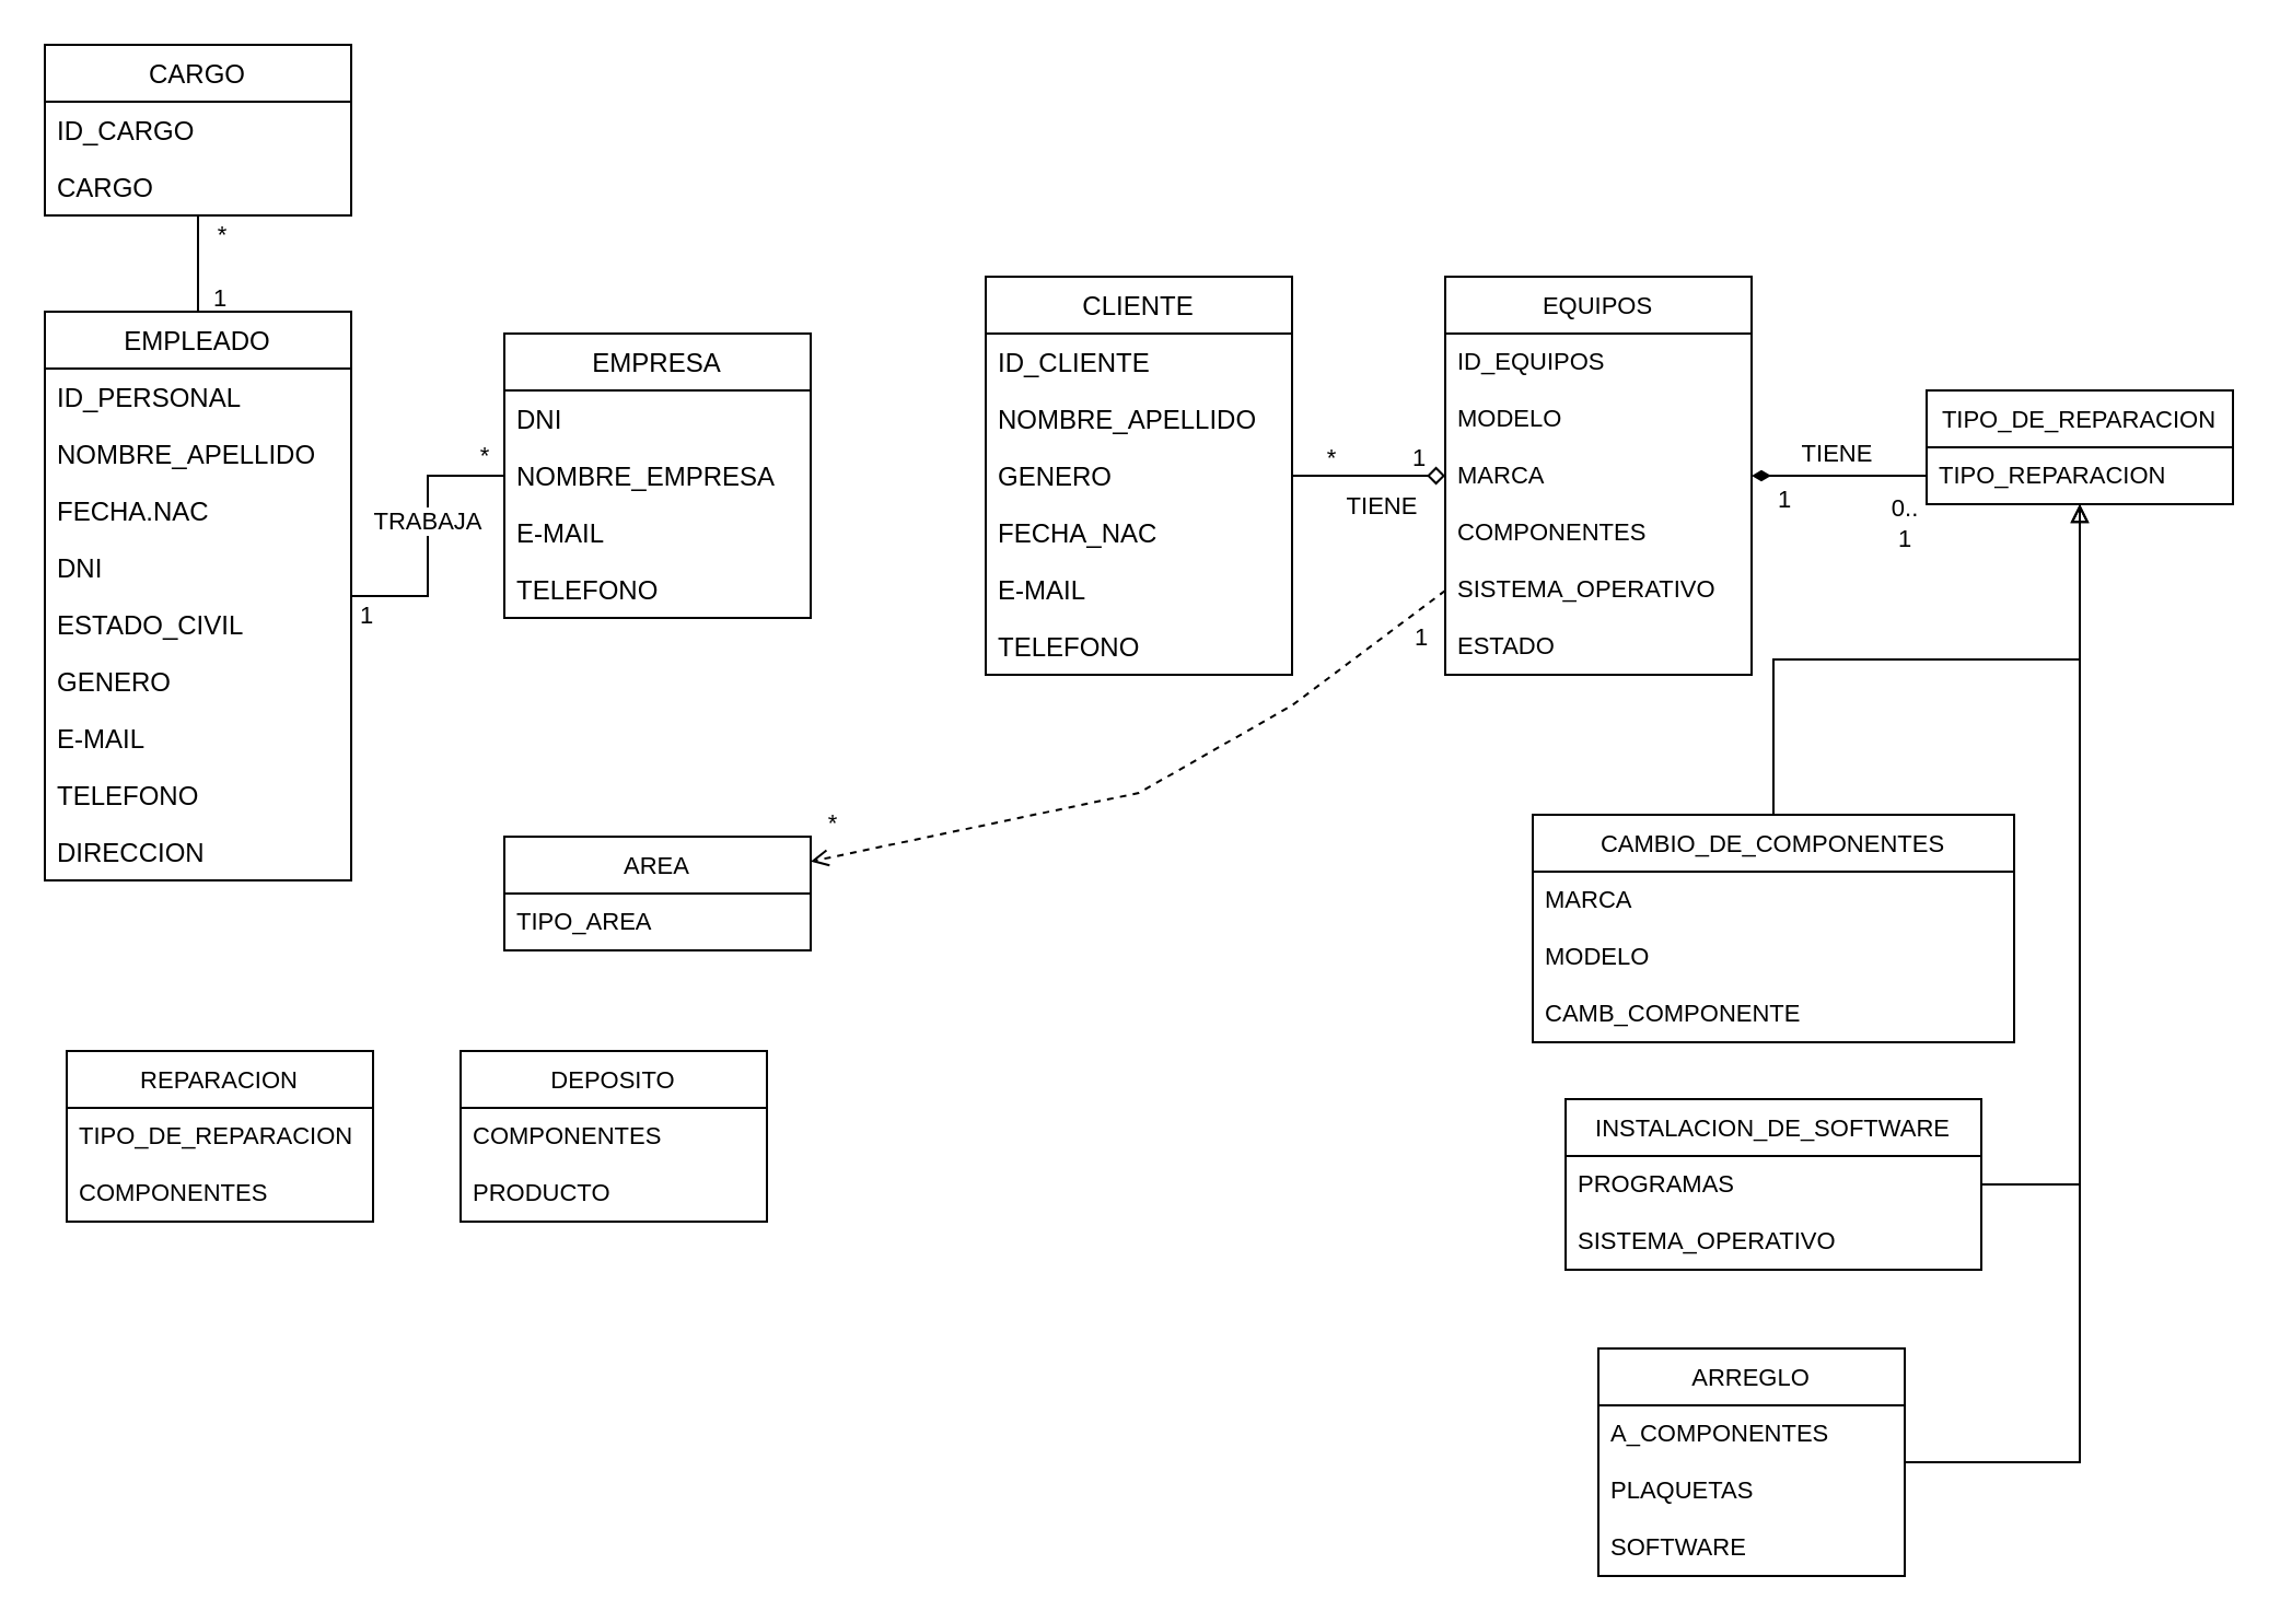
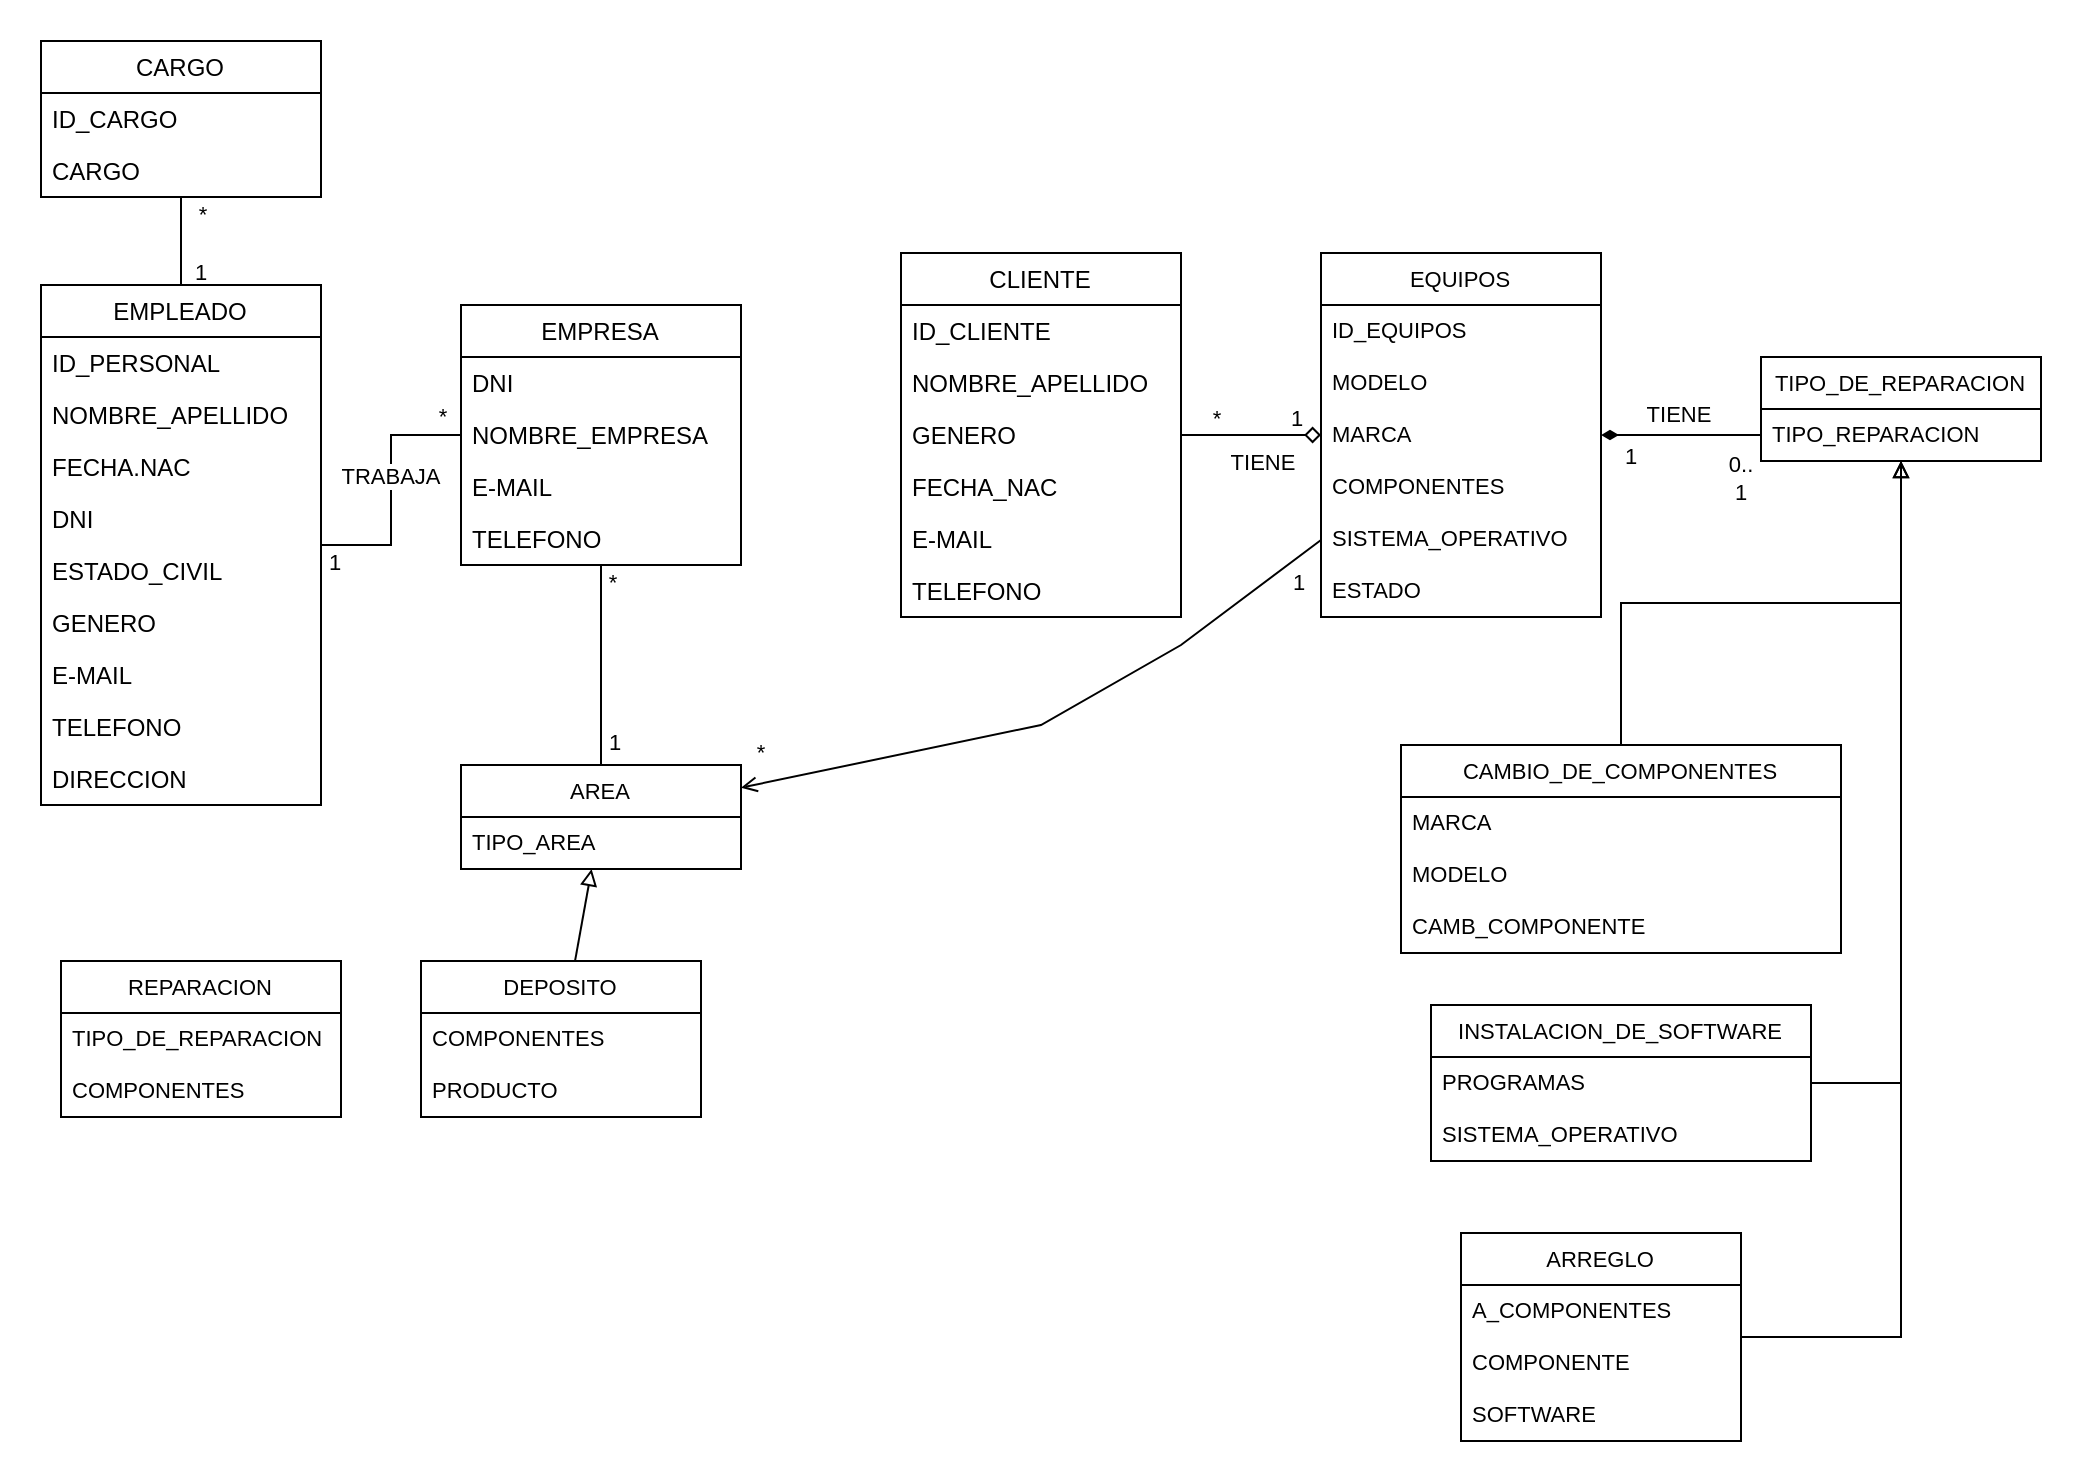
+ <mxCell id="22" style="edgeStyle=none;rounded=0;jumpStyle=none;orthogonalLoop=1;jettySize=auto;html=1;shadow=0;labelBackgroundColor=default;fontFamily=Helvetica;fontSize=11;fontColor=default;startArrow=none;startFill=0;endArrow=none;endFill=0;strokeColor=default;" parent="1" source="25" target="48" edge="1"><mxGeometry relative="1" as="geometry" /></mxCell>
+ <mxCell id="23" value="1" style="edgeLabel;html=1;align=center;verticalAlign=middle;resizable=0;points=[];" parent="22" vertex="1" connectable="0"><mxGeometry x="0.668" relative="1" as="geometry"><mxPoint x="6" y="5" as="offset" /></mxGeometry></mxCell>
+ <mxCell id="24" value="*" style="edgeLabel;html=1;align=center;verticalAlign=middle;resizable=0;points=[];" parent="22" vertex="1" connectable="0"><mxGeometry x="-0.852" relative="1" as="geometry"><mxPoint x="5" y="1" as="offset" /></mxGeometry></mxCell>
- <mxCell id="54" style="rounded=0;jumpStyle=none;orthogonalLoop=1;jettySize=auto;html=1;shadow=0;labelBackgroundColor=default;fontFamily=Helvetica;fontSize=11;fontColor=default;startArrow=none;startFill=0;endArrow=open;endFill=0;strokeColor=default;elbow=vertical;dashed=1;" parent="1" source="41" target="48" edge="1"><mxGeometry relative="1" as="geometry"><Array as="points"><mxPoint x="590" y="322" /><mxPoint x="520" y="362" /></Array><mxPoint x="550" y="442" as="sourcePoint" /></mxGeometry></mxCell>
+ <mxCell id="54" style="rounded=0;jumpStyle=none;orthogonalLoop=1;jettySize=auto;html=1;shadow=0;labelBackgroundColor=default;fontFamily=Helvetica;fontSize=11;fontColor=default;startArrow=none;startFill=0;endArrow=open;endFill=0;strokeColor=default;elbow=vertical;" parent="1" source="41" target="48" edge="1"><mxGeometry relative="1" as="geometry"><Array as="points"><mxPoint x="590" y="322" /><mxPoint x="520" y="362" /></Array><mxPoint x="550" y="442" as="sourcePoint" /></mxGeometry></mxCell>
+ <mxCell id="53" style="edgeStyle=none;rounded=0;jumpStyle=none;orthogonalLoop=1;jettySize=auto;html=1;shadow=0;labelBackgroundColor=default;fontFamily=Helvetica;fontSize=11;fontColor=default;startArrow=none;startFill=0;endArrow=block;endFill=0;strokeColor=default;" parent="1" source="57" target="48" edge="1"><mxGeometry relative="1" as="geometry" /></mxCell>
- <mxCell id="78" value="PLAQUETAS" style="text;strokeColor=none;fillColor=none;align=left;verticalAlign=top;spacingLeft=4;spacingRight=4;overflow=hidden;rotatable=0;points=[[0,0.5],[1,0.5]];portConstraint=eastwest;fontFamily=Helvetica;fontSize=11;fontColor=default;" parent="76" vertex="1"><mxGeometry y="52" width="140" height="26" as="geometry" /></mxCell>
+ <mxCell id="78" value="COMPONENTE" style="text;strokeColor=none;fillColor=none;align=left;verticalAlign=top;spacingLeft=4;spacingRight=4;overflow=hidden;rotatable=0;points=[[0,0.5],[1,0.5]];portConstraint=eastwest;fontFamily=Helvetica;fontSize=11;fontColor=default;" parent="76" vertex="1"><mxGeometry y="52" width="140" height="26" as="geometry" /></mxCell>
